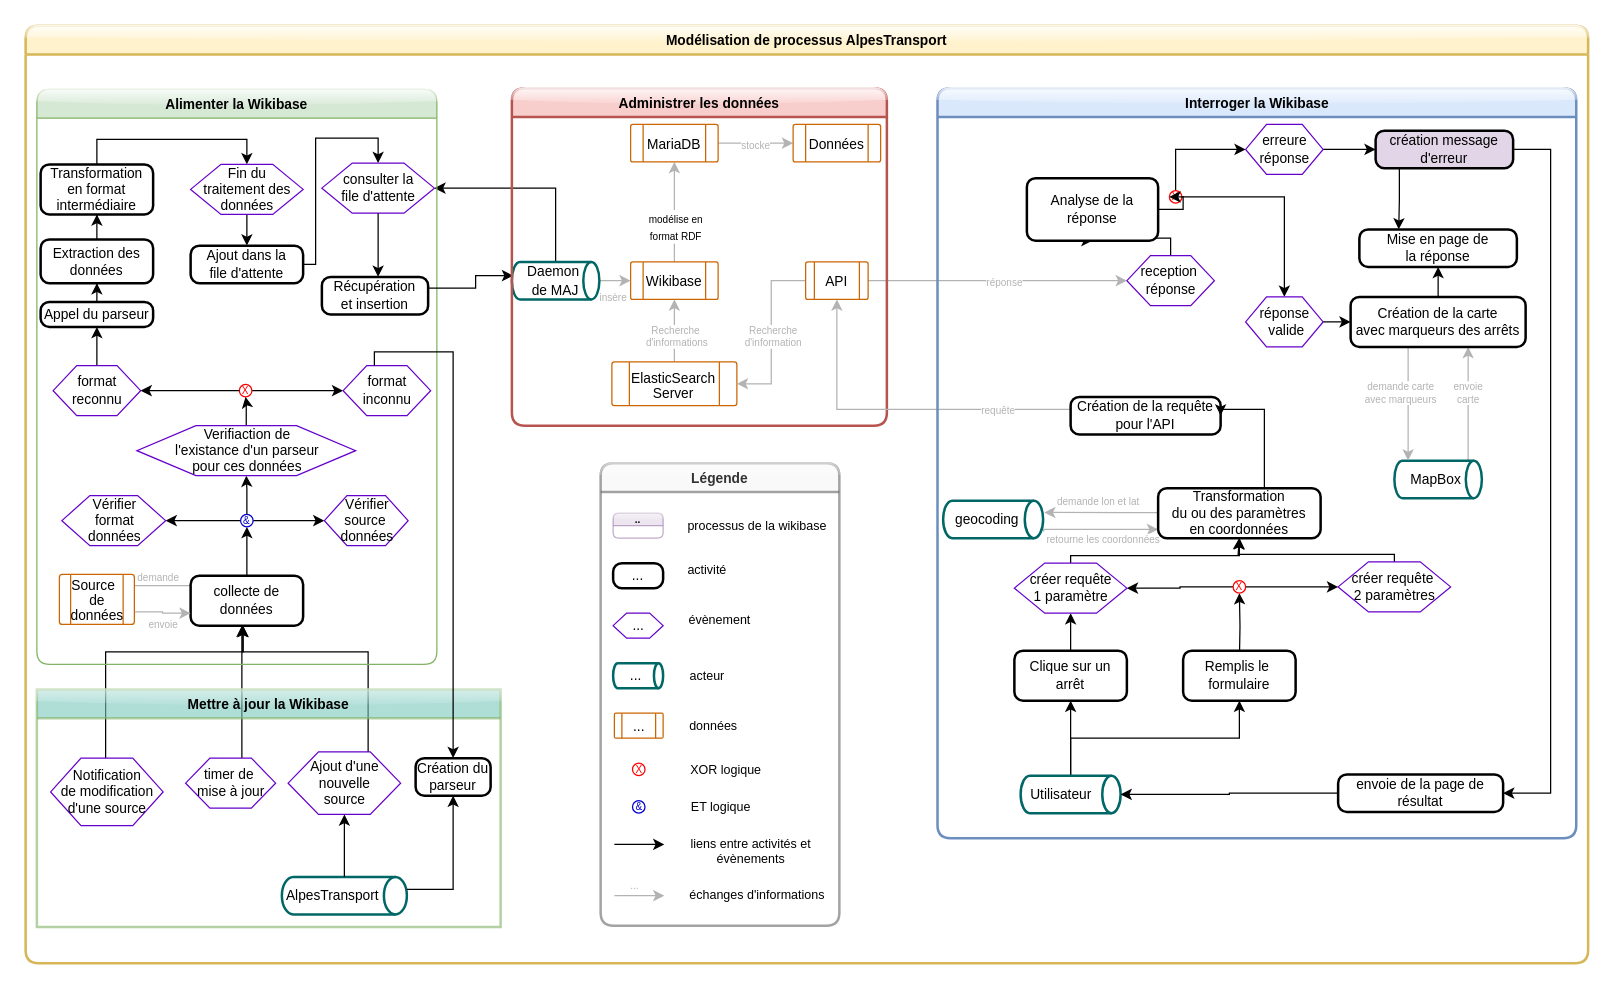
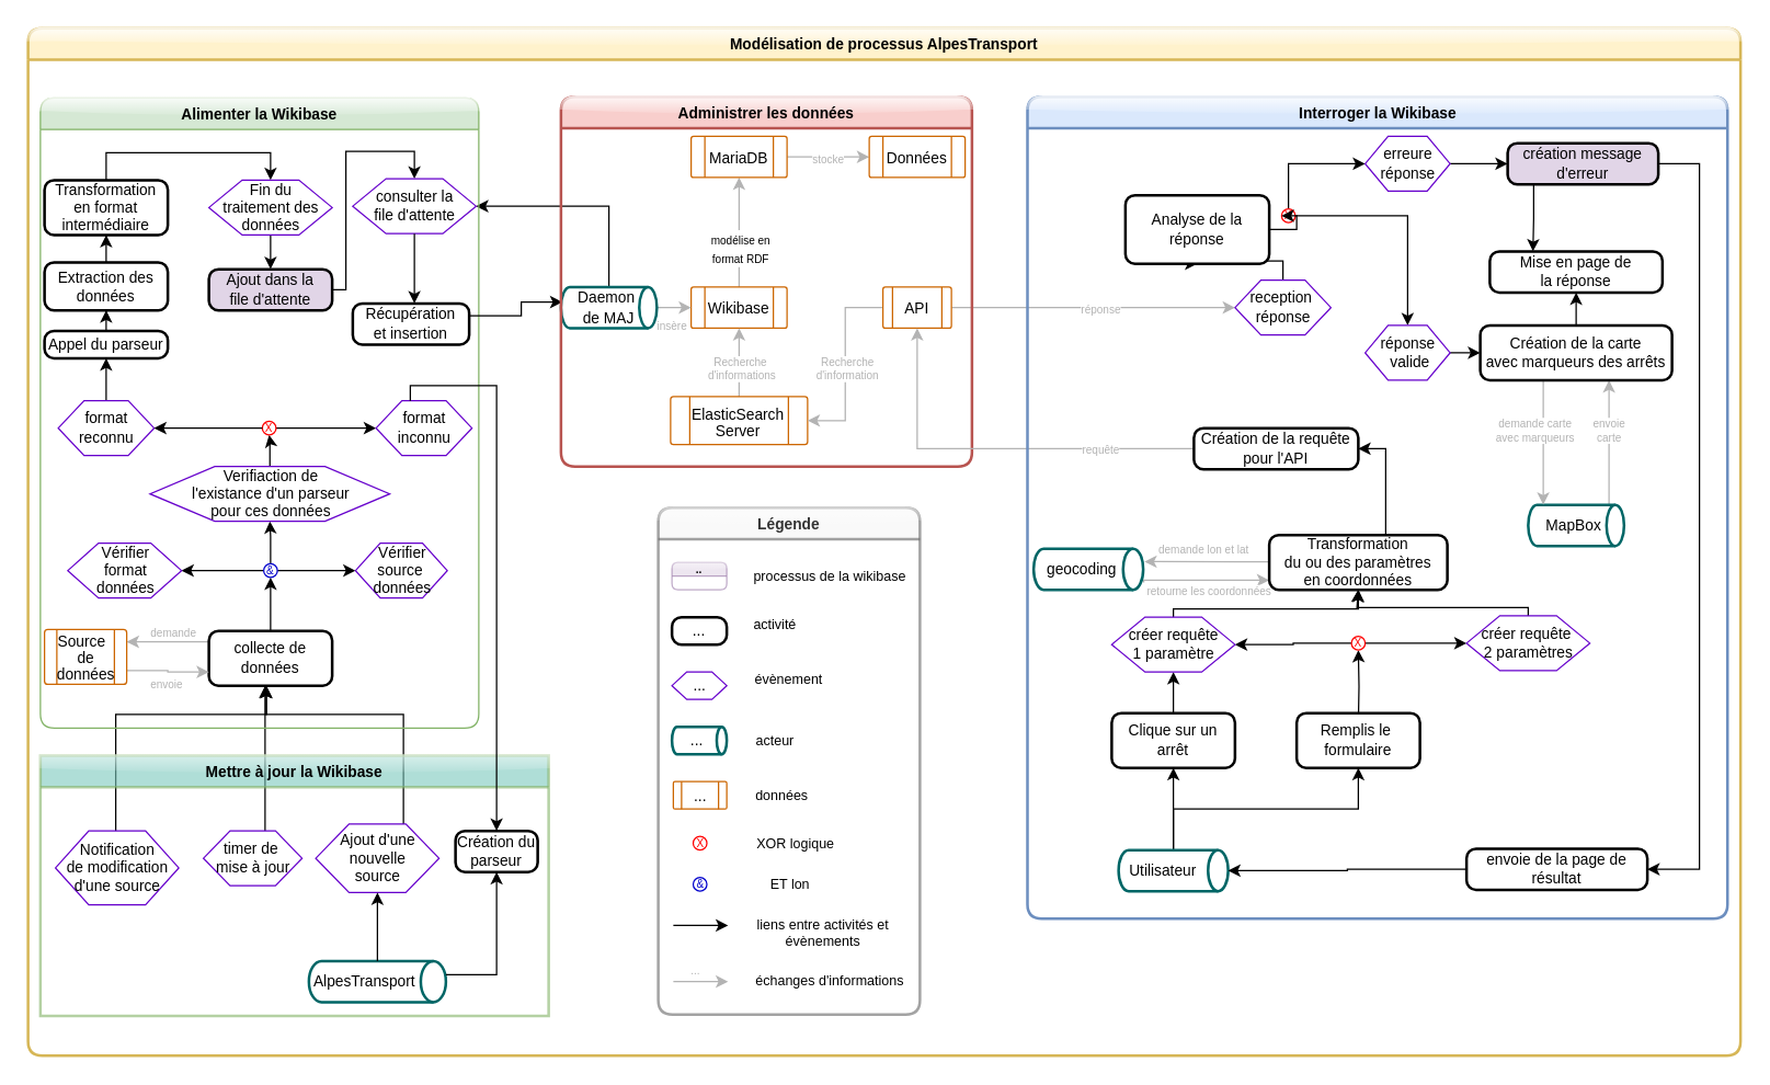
- <mxCell id="57" value="Ajout dans la&lt;br&gt;file d'attente" style="rounded=1;whiteSpace=wrap;html=1;absoluteArcSize=1;arcSize=14;strokeWidth=2;strokeColor=#000000;fontSize=11;" vertex="1" parent="26"><mxGeometry x="123" y="125" width="90" height="30" as="geometry" /></mxCell>
+ <mxCell id="57" value="Ajout dans la&lt;br&gt;file d'attente" style="rounded=1;whiteSpace=wrap;html=1;absoluteArcSize=1;arcSize=14;strokeWidth=2;strokeColor=#000000;fontSize=11;fillColor=#e1d5e7;" vertex="1" parent="26"><mxGeometry x="123" y="125" width="90" height="30" as="geometry" /></mxCell>
- <mxCell id="88" value="Création de la requête pour l'API" style="rounded=1;whiteSpace=wrap;html=1;absoluteArcSize=1;arcSize=14;strokeWidth=2;strokeColor=#000000;fontSize=11;" vertex="1" parent="1"><mxGeometry x="856" y="317" width="120" height="30" as="geometry" /></mxCell>
+ <mxCell id="88" value="Création de la requête pour l'API" style="rounded=1;whiteSpace=wrap;html=1;absoluteArcSize=1;arcSize=14;strokeWidth=2;strokeColor=#000000;fontSize=11;" vertex="1" parent="1"><mxGeometry x="871" y="312" width="120" height="30" as="geometry" /></mxCell>
- <mxCell id="33" value="&lt;p style=&quot;line-height: 0%;&quot;&gt;&lt;font style=&quot;font-size: 11px;&quot;&gt;Source&amp;nbsp;&amp;nbsp;&lt;/font&gt;&lt;/p&gt;&lt;p style=&quot;line-height: 0%;&quot;&gt;&lt;span style=&quot;background-color: initial; font-size: 11px;&quot;&gt;de&lt;/span&gt;&lt;/p&gt;&lt;p style=&quot;line-height: 0%;&quot;&gt;&lt;span style=&quot;background-color: initial; font-size: 11px;&quot;&gt;données&lt;/span&gt;&lt;/p&gt;" style="verticalLabelPosition=middle;verticalAlign=middle;html=1;shape=process;whiteSpace=wrap;rounded=1;size=0.143;arcSize=6;labelPosition=center;align=center;strokeColor=#CC6600;" vertex="1" parent="26"><mxGeometry x="18" y="388" width="60" height="40" as="geometry" /></mxCell>
+ <mxCell id="33" value="&lt;p style=&quot;line-height: 0%;&quot;&gt;&lt;font style=&quot;font-size: 11px;&quot;&gt;Source&amp;nbsp;&amp;nbsp;&lt;/font&gt;&lt;/p&gt;&lt;p style=&quot;line-height: 0%;&quot;&gt;&lt;span style=&quot;background-color: initial; font-size: 11px;&quot;&gt;de&lt;/span&gt;&lt;/p&gt;&lt;p style=&quot;line-height: 0%;&quot;&gt;&lt;span style=&quot;background-color: initial; font-size: 11px;&quot;&gt;données&lt;/span&gt;&lt;/p&gt;" style="verticalLabelPosition=middle;verticalAlign=middle;html=1;shape=process;whiteSpace=wrap;rounded=1;size=0.143;arcSize=6;labelPosition=center;align=center;strokeColor=#CC6600;" vertex="1" parent="26"><mxGeometry x="3" y="388" width="60" height="40" as="geometry" /></mxCell>
- <mxCell id="132" value="ET logique" style="text;html=1;align=center;verticalAlign=middle;resizable=0;points=[];autosize=1;strokeColor=none;fillColor=none;fontSize=10;fontColor=#000000;" vertex="1" parent="114"><mxGeometry x="61" y="260" width="70" height="30" as="geometry" /></mxCell>
+ <mxCell id="132" value="ET lon" style="text;html=1;align=center;verticalAlign=middle;resizable=0;points=[];autosize=1;strokeColor=none;fillColor=none;fontSize=10;fontColor=#000000;" vertex="1" parent="114"><mxGeometry x="61" y="260" width="70" height="30" as="geometry" /></mxCell>
